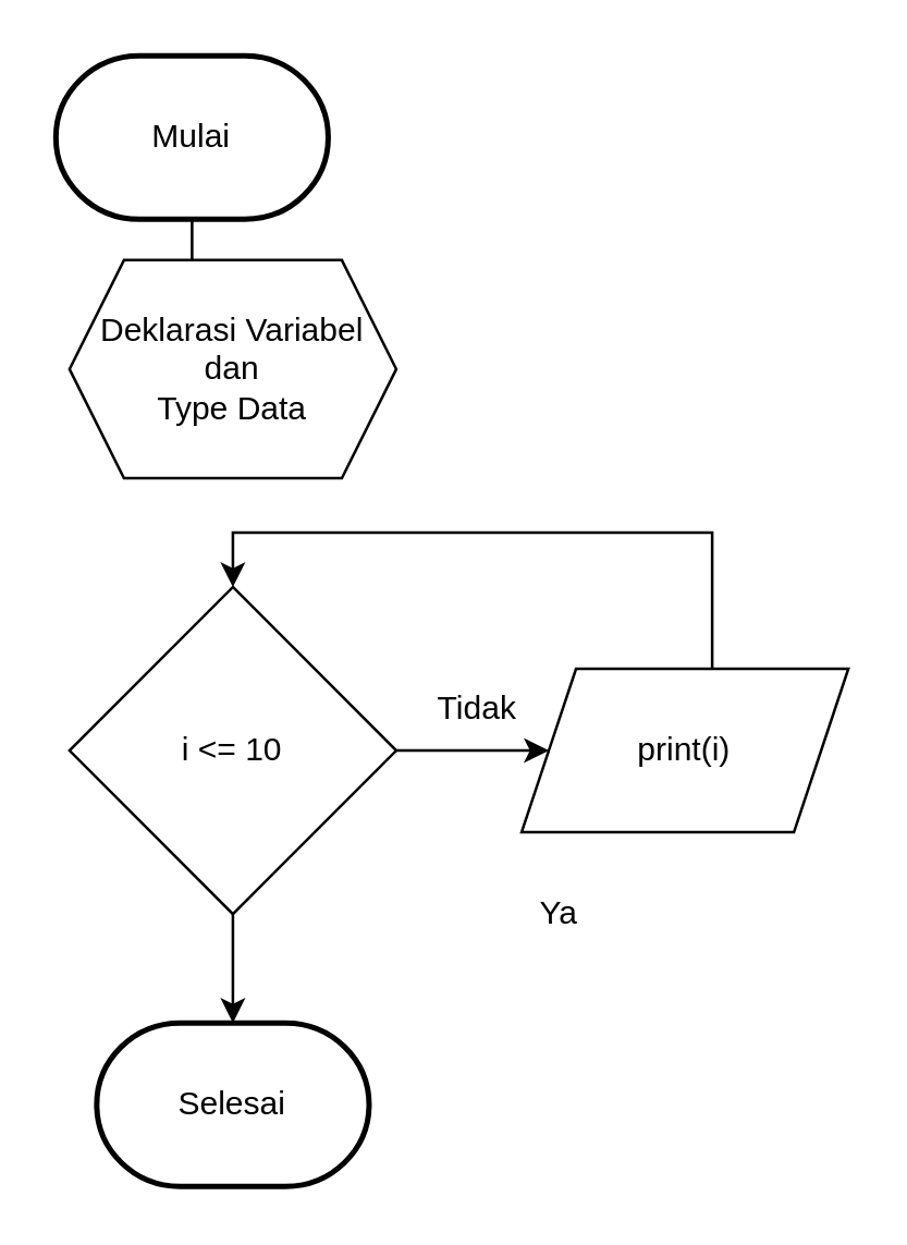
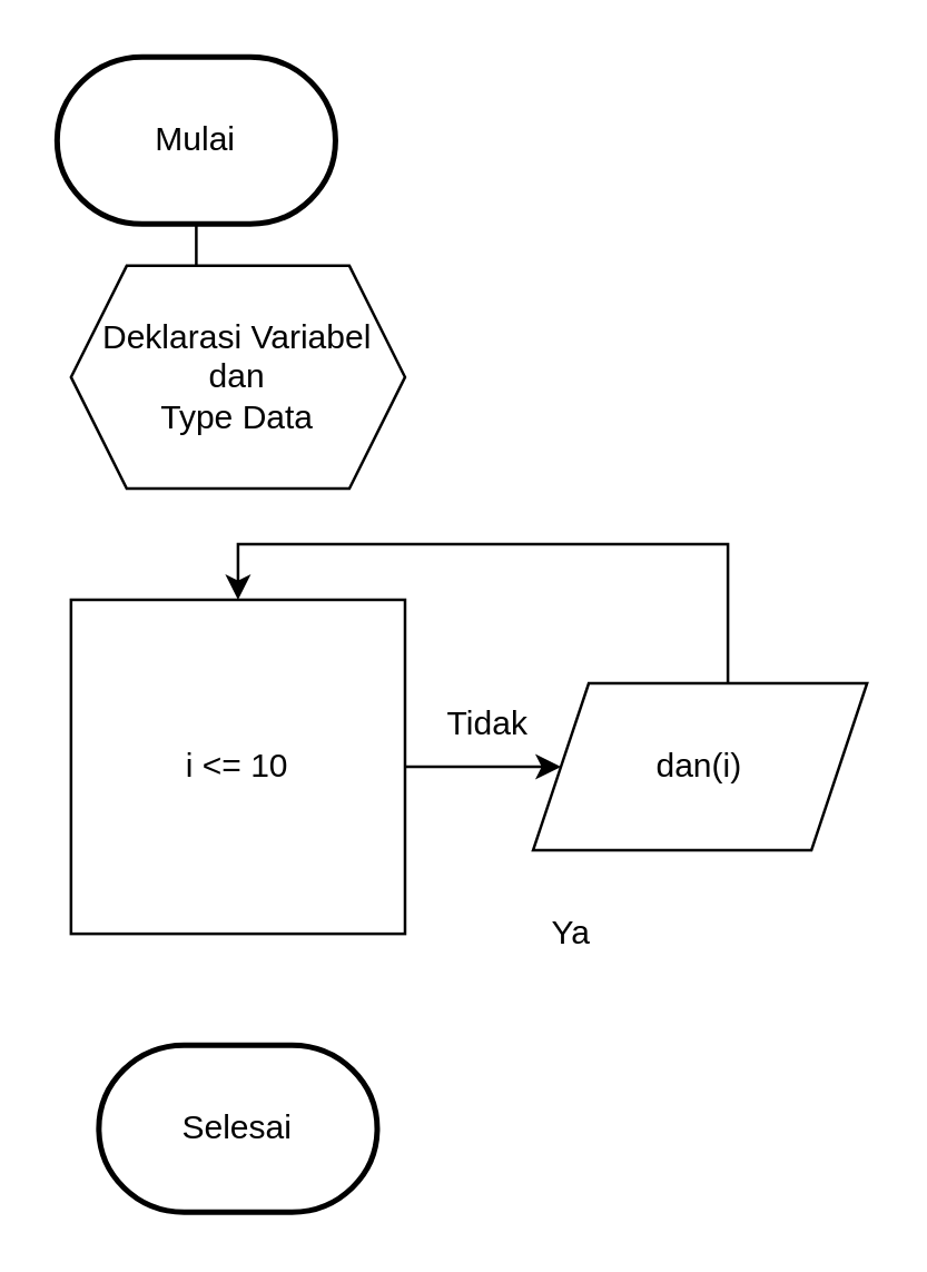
- <mxCell id="7" value="i &amp;lt;= 10" style="rhombus;whiteSpace=wrap;html=1;" vertex="1" parent="1"><mxGeometry x="25" y="215" width="120" height="120" as="geometry" /></mxCell>
+ <mxCell id="7" value="i &amp;lt;= 10" style="whiteSpace=wrap;html=1;rounded=0;" vertex="1" parent="1"><mxGeometry x="25" y="215" width="120" height="120" as="geometry" /></mxCell>
- <mxCell id="9" value="print(i)" style="shape=parallelogram;perimeter=parallelogramPerimeter;whiteSpace=wrap;html=1;fixedSize=1;" vertex="1" parent="1"><mxGeometry x="191" y="245" width="120" height="60" as="geometry" /></mxCell>
+ <mxCell id="9" value="dan(i)" style="shape=parallelogram;perimeter=parallelogramPerimeter;whiteSpace=wrap;html=1;fixedSize=1;" vertex="1" parent="1"><mxGeometry x="191" y="245" width="120" height="60" as="geometry" /></mxCell>
- <mxCell id="10" style="edgeStyle=orthogonalEdgeStyle;rounded=0;orthogonalLoop=1;jettySize=auto;html=1;entryX=0.5;entryY=0;entryDx=0;entryDy=0;entryPerimeter=0;" edge="1" parent="1" source="7" target="2"><mxGeometry relative="1" as="geometry" /></mxCell>
